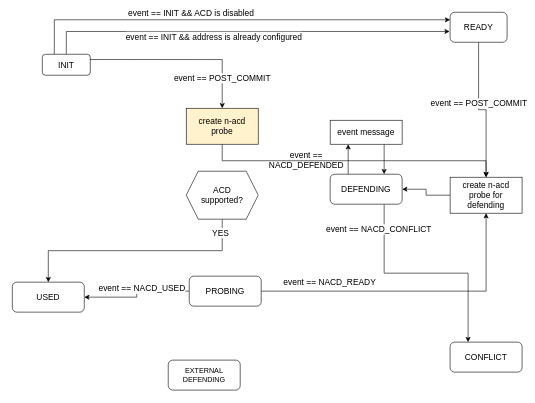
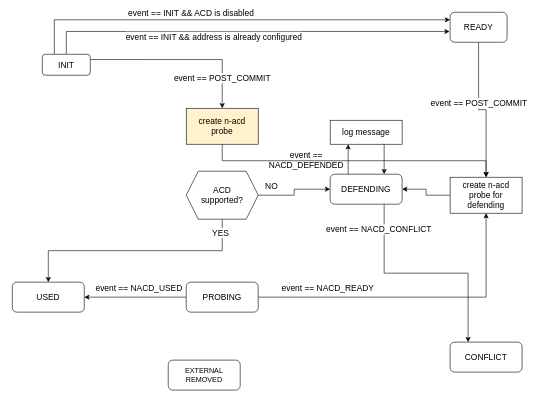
- <mxCell id="30" value="event message" style="rounded=0;whiteSpace=wrap;html=1;fontSize=14;" vertex="1" parent="1"><mxGeometry x="550" y="200" width="120" height="40" as="geometry" /></mxCell>
+ <mxCell id="30" value="log message" style="rounded=0;whiteSpace=wrap;html=1;fontSize=14;" vertex="1" parent="1"><mxGeometry x="550" y="200" width="120" height="40" as="geometry" /></mxCell>
+ <mxCell id="21" value="NO" style="edgeStyle=orthogonalEdgeStyle;rounded=0;orthogonalLoop=1;jettySize=auto;html=1;exitX=1;exitY=0.5;exitDx=0;exitDy=0;entryX=0;entryY=0.5;entryDx=0;entryDy=0;fontSize=14;" edge="1" parent="1" source="23" target="13"><mxGeometry x="-0.667" y="15" relative="1" as="geometry"><mxPoint as="offset" /></mxGeometry></mxCell>
- <mxCell id="28" value="PROBING" style="rounded=1;whiteSpace=wrap;html=1;fontSize=14;" vertex="1" parent="1"><mxGeometry x="315" y="460" width="120" height="50" as="geometry" /></mxCell>
+ <mxCell id="28" value="PROBING" style="rounded=1;whiteSpace=wrap;html=1;fontSize=14;" vertex="1" parent="1"><mxGeometry x="310" y="470" width="120" height="50" as="geometry" /></mxCell>
- <mxCell id="15" value="EXTERNAL&lt;br&gt;DEFENDING" style="rounded=1;whiteSpace=wrap;html=1;" vertex="1" parent="1"><mxGeometry x="280" y="600" width="120" height="50" as="geometry" /></mxCell>
+ <mxCell id="15" value="EXTERNAL&lt;br&gt;REMOVED" style="rounded=1;whiteSpace=wrap;html=1;" vertex="1" parent="1"><mxGeometry x="280" y="600" width="120" height="50" as="geometry" /></mxCell>
